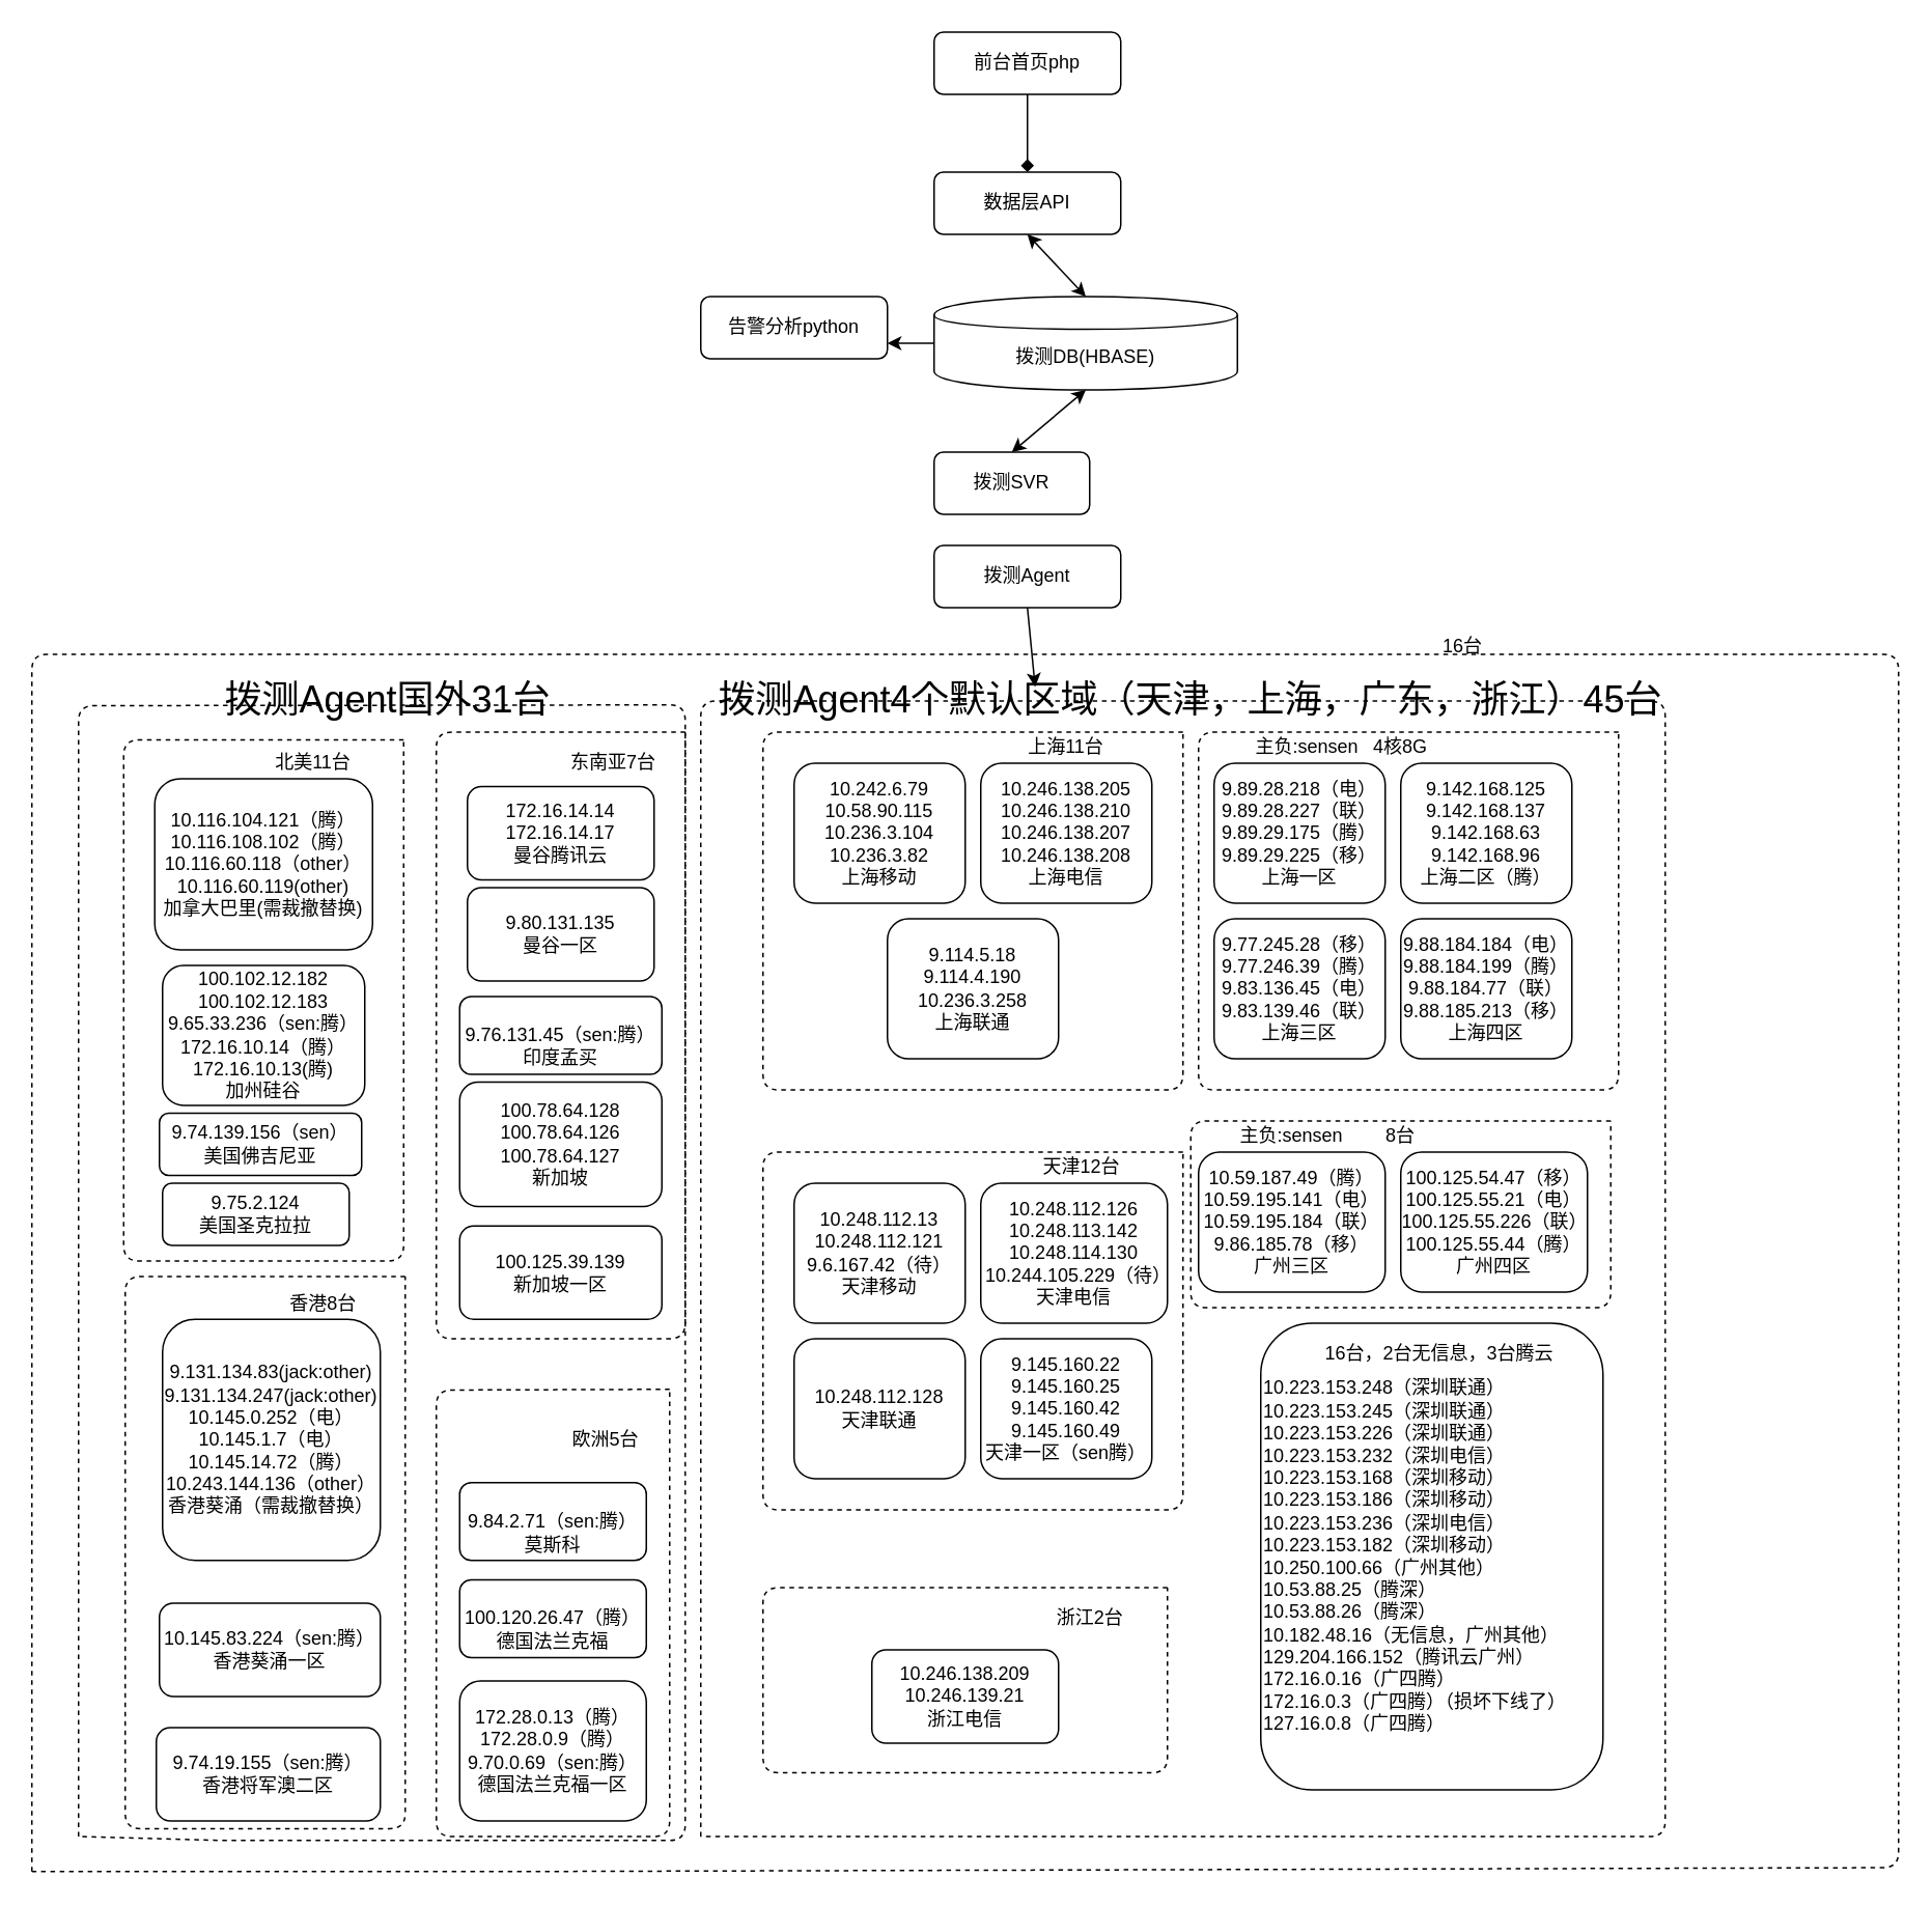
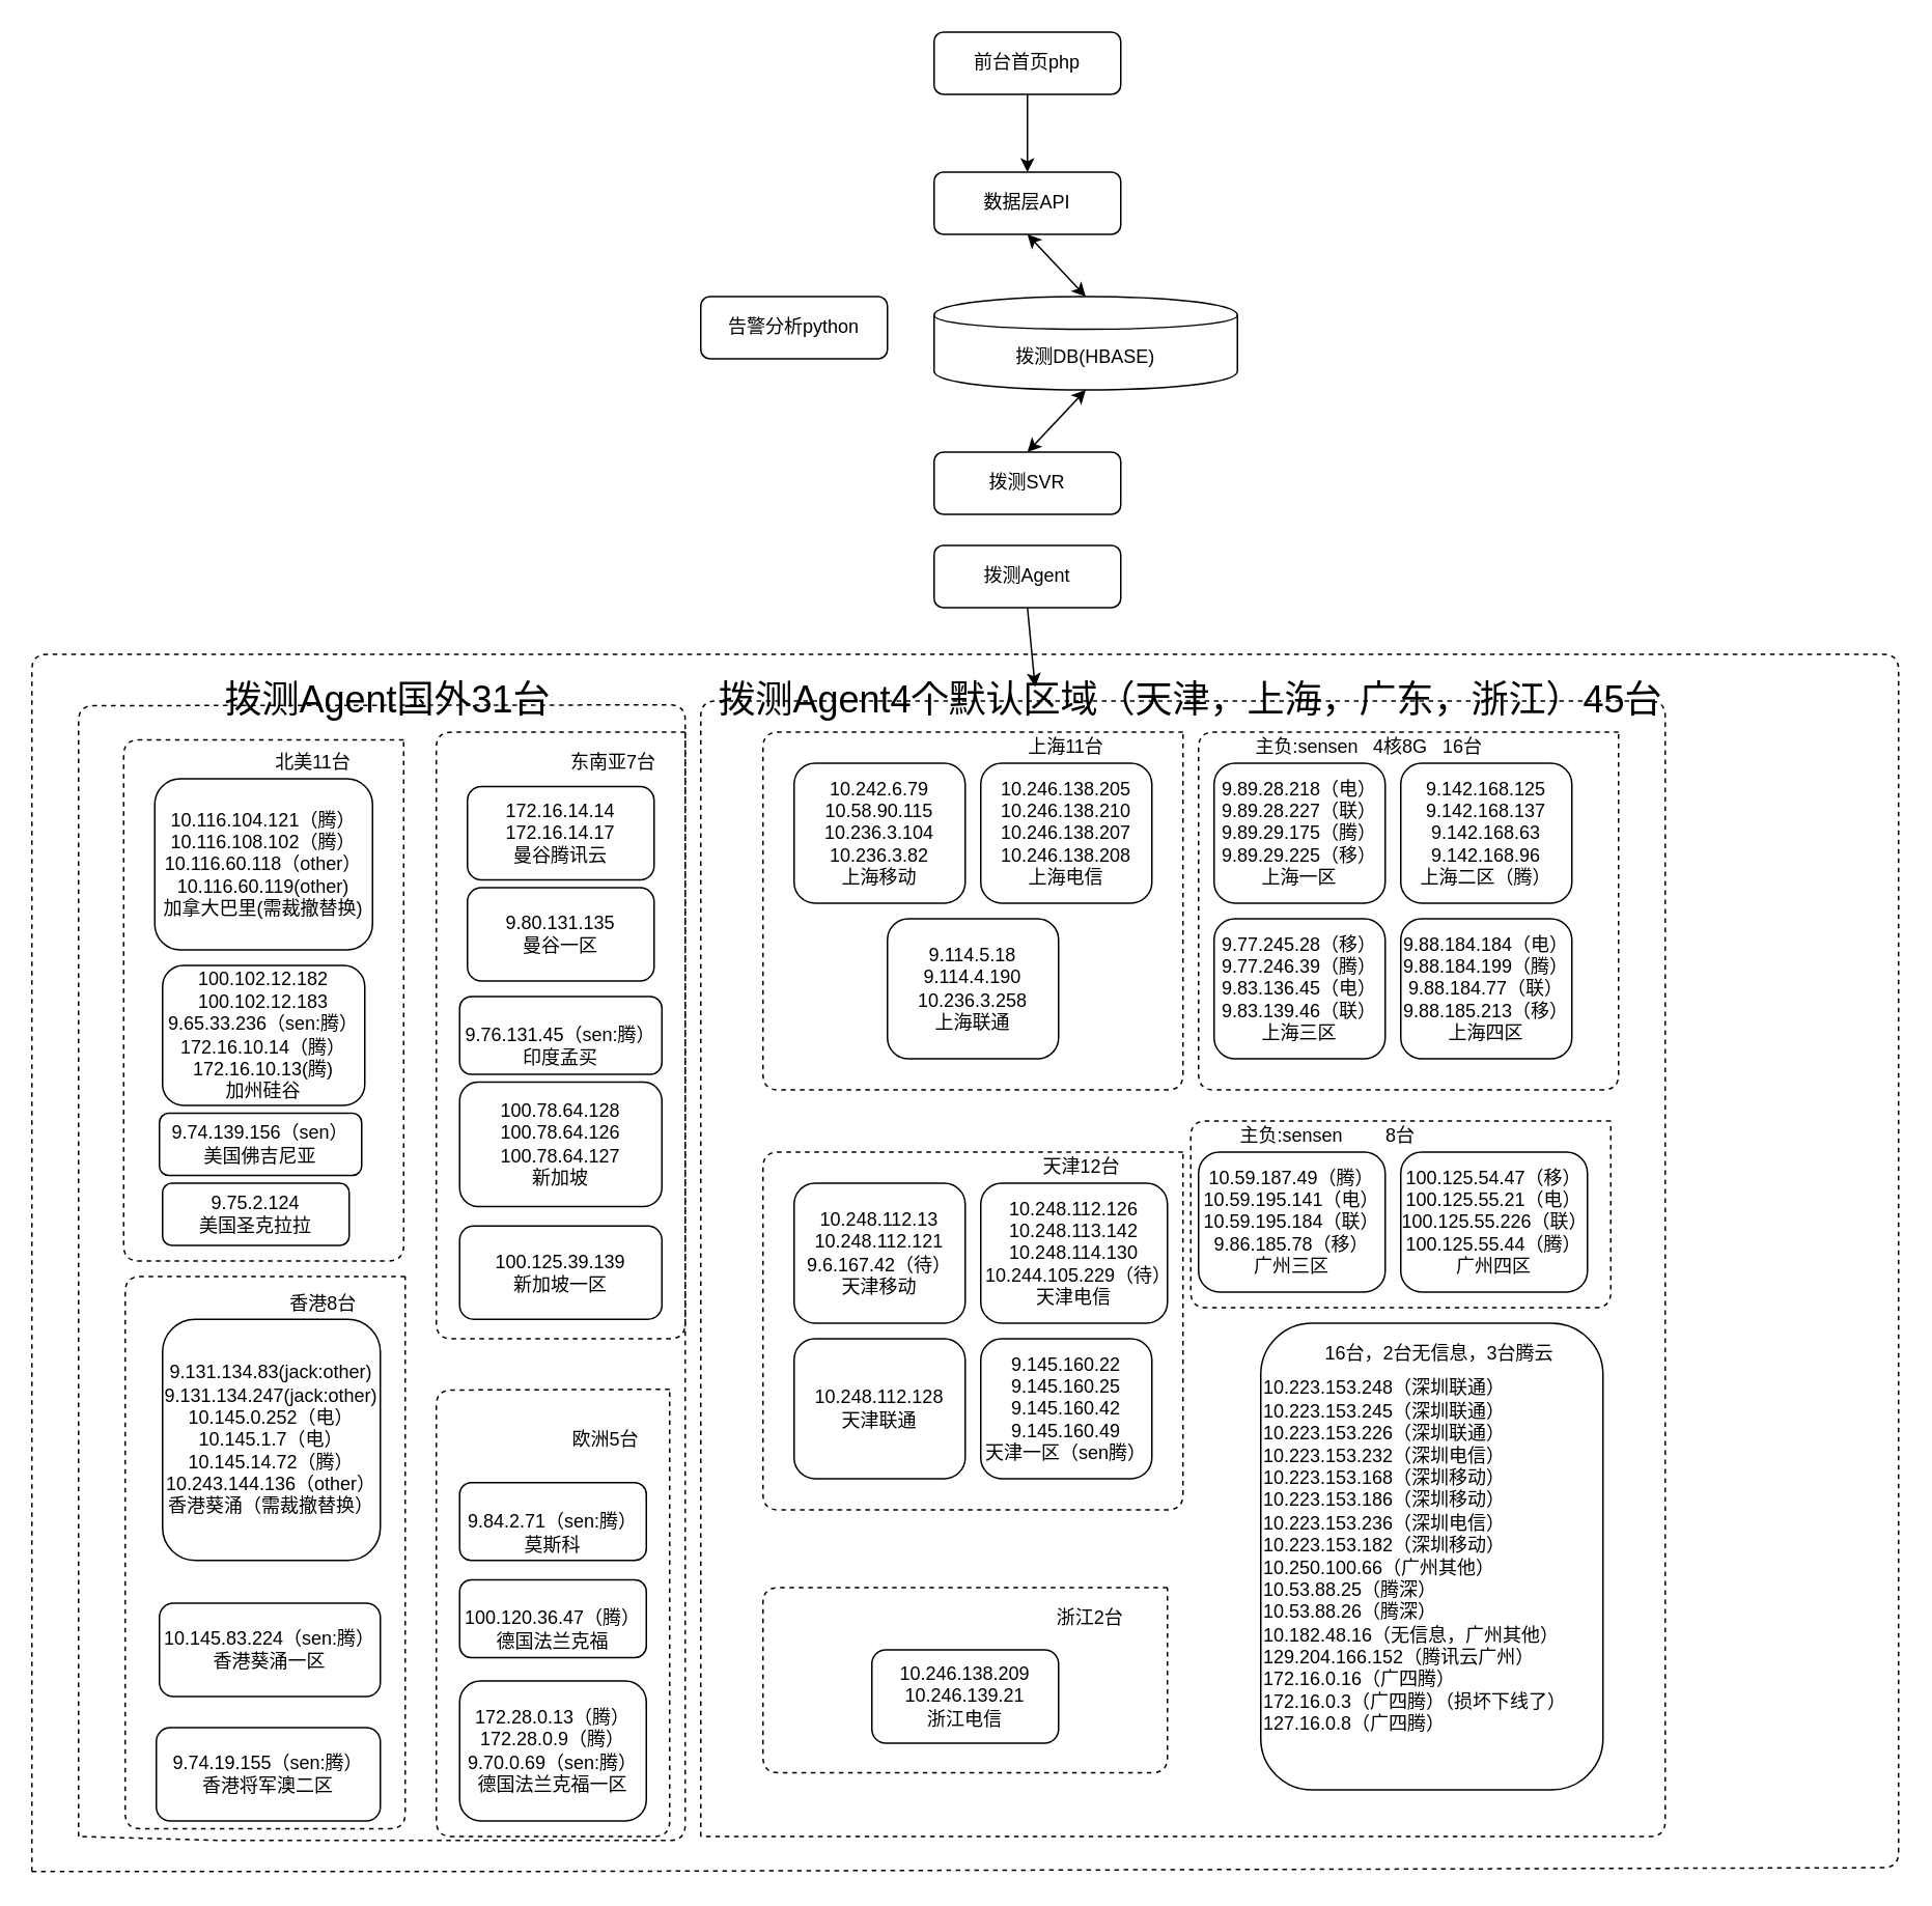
- <mxCell id="2" style="edgeStyle=orthogonalEdgeStyle;rounded=0;orthogonalLoop=1;jettySize=auto;html=1;exitX=0.5;exitY=1;exitDx=0;exitDy=0;entryX=0.5;entryY=0;entryDx=0;entryDy=0;endArrow=diamond;" edge="1" parent="1" source="3" target="4"><mxGeometry relative="1" as="geometry" /></mxCell>
+ <mxCell id="2" style="edgeStyle=orthogonalEdgeStyle;rounded=0;orthogonalLoop=1;jettySize=auto;html=1;exitX=0.5;exitY=1;exitDx=0;exitDy=0;entryX=0.5;entryY=0;entryDx=0;entryDy=0;" edge="1" parent="1" source="3" target="4"><mxGeometry relative="1" as="geometry" /></mxCell>
- <mxCell id="5" style="edgeStyle=orthogonalEdgeStyle;rounded=0;orthogonalLoop=1;jettySize=auto;html=1;exitX=0;exitY=0.5;exitDx=0;exitDy=0;entryX=1;entryY=0.75;entryDx=0;entryDy=0;" edge="1" parent="1" source="6" target="7"><mxGeometry relative="1" as="geometry" /></mxCell>
- <mxCell id="8" value="拨测SVR" style="rounded=1;whiteSpace=wrap;html=1;" vertex="1" parent="1"><mxGeometry x="600" y="290" width="100" height="40" as="geometry" /></mxCell>
+ <mxCell id="8" value="拨测SVR" style="rounded=1;whiteSpace=wrap;html=1;" vertex="1" parent="1"><mxGeometry x="600" y="290" width="120" height="40" as="geometry" /></mxCell>
- <mxCell id="28" value="16台" style="text;html=1;strokeColor=none;fillColor=none;align=center;verticalAlign=middle;whiteSpace=wrap;rounded=0;" vertex="1" parent="1"><mxGeometry x="920" y="405" width="40" height="20" as="geometry" /></mxCell>
+ <mxCell id="28" value="16台" style="text;html=1;strokeColor=none;fillColor=none;align=center;verticalAlign=middle;whiteSpace=wrap;rounded=0;" vertex="1" parent="1"><mxGeometry x="920" y="470" width="40" height="20" as="geometry" /></mxCell>
- <mxCell id="48" value="&lt;div&gt;&lt;br&gt;&lt;/div&gt;&lt;div&gt;100.120.26.47（腾）&lt;/div&gt;&lt;div&gt;德国法兰克福&lt;/div&gt;" style="rounded=1;whiteSpace=wrap;html=1;" vertex="1" parent="1"><mxGeometry x="295" y="1015" width="120" height="50" as="geometry" /></mxCell>
+ <mxCell id="48" value="&lt;div&gt;&lt;br&gt;&lt;/div&gt;&lt;div&gt;100.120.36.47（腾）&lt;/div&gt;&lt;div&gt;德国法兰克福&lt;/div&gt;" style="rounded=1;whiteSpace=wrap;html=1;" vertex="1" parent="1"><mxGeometry x="295" y="1015" width="120" height="50" as="geometry" /></mxCell>
